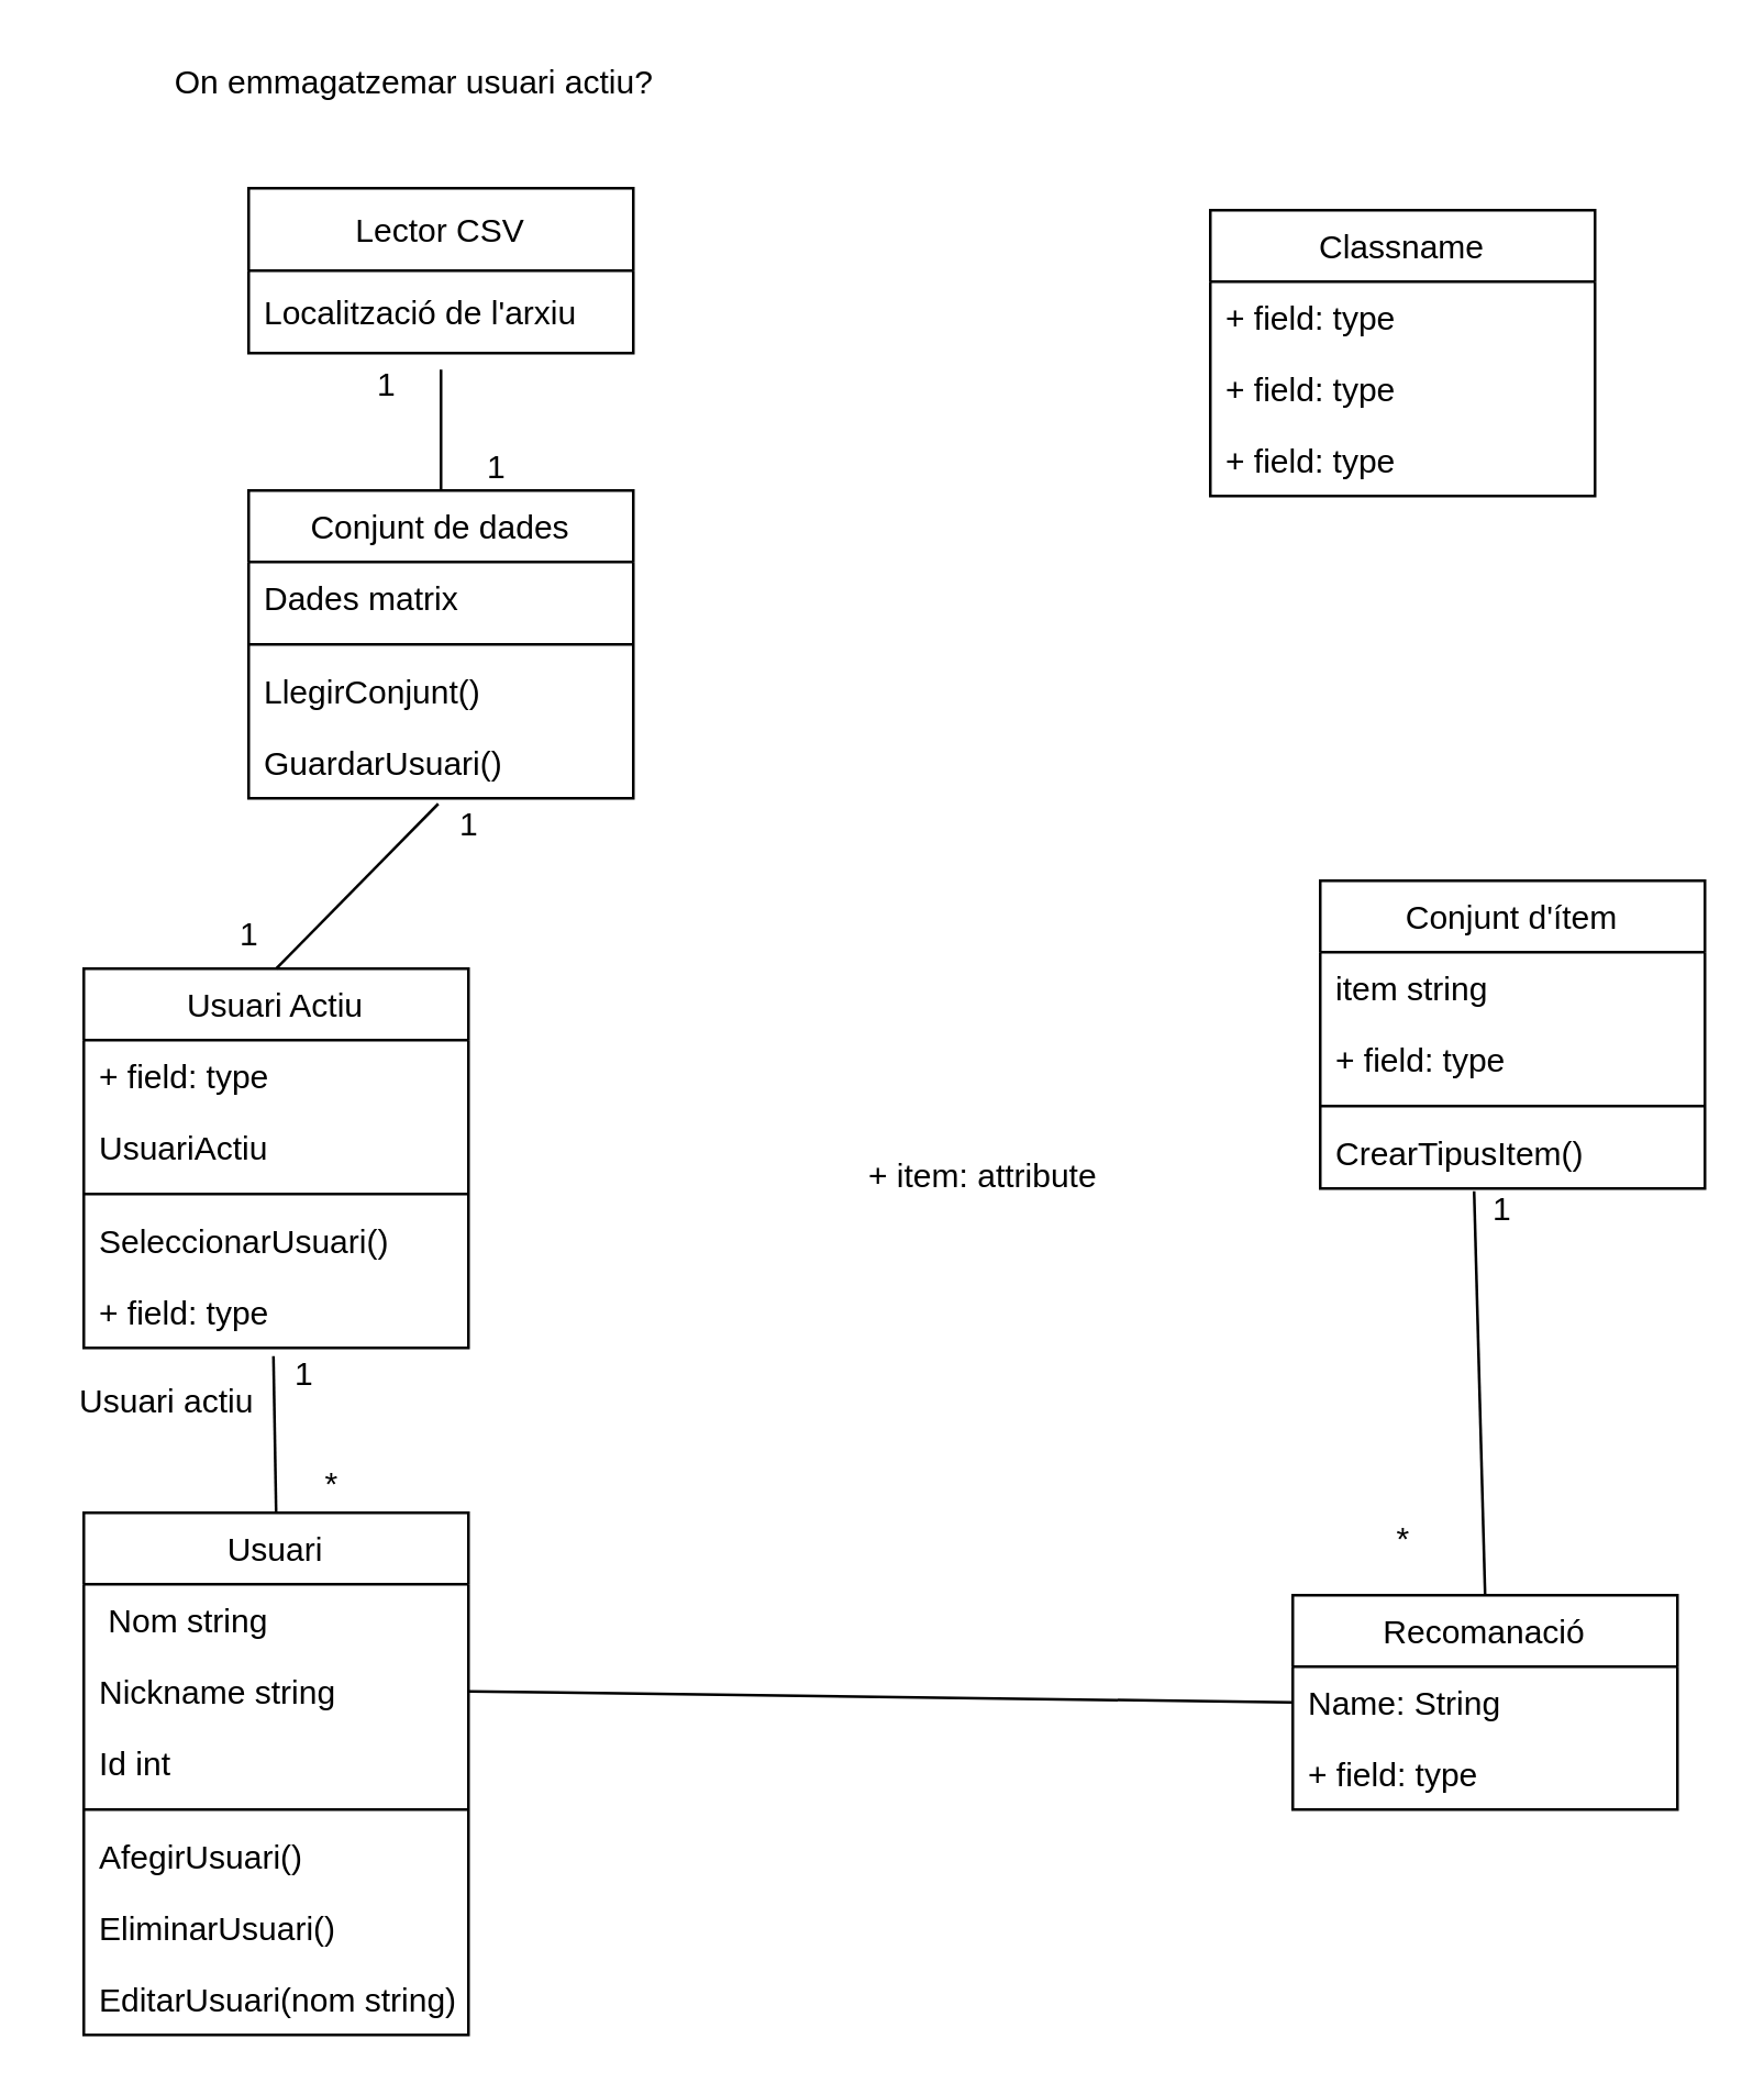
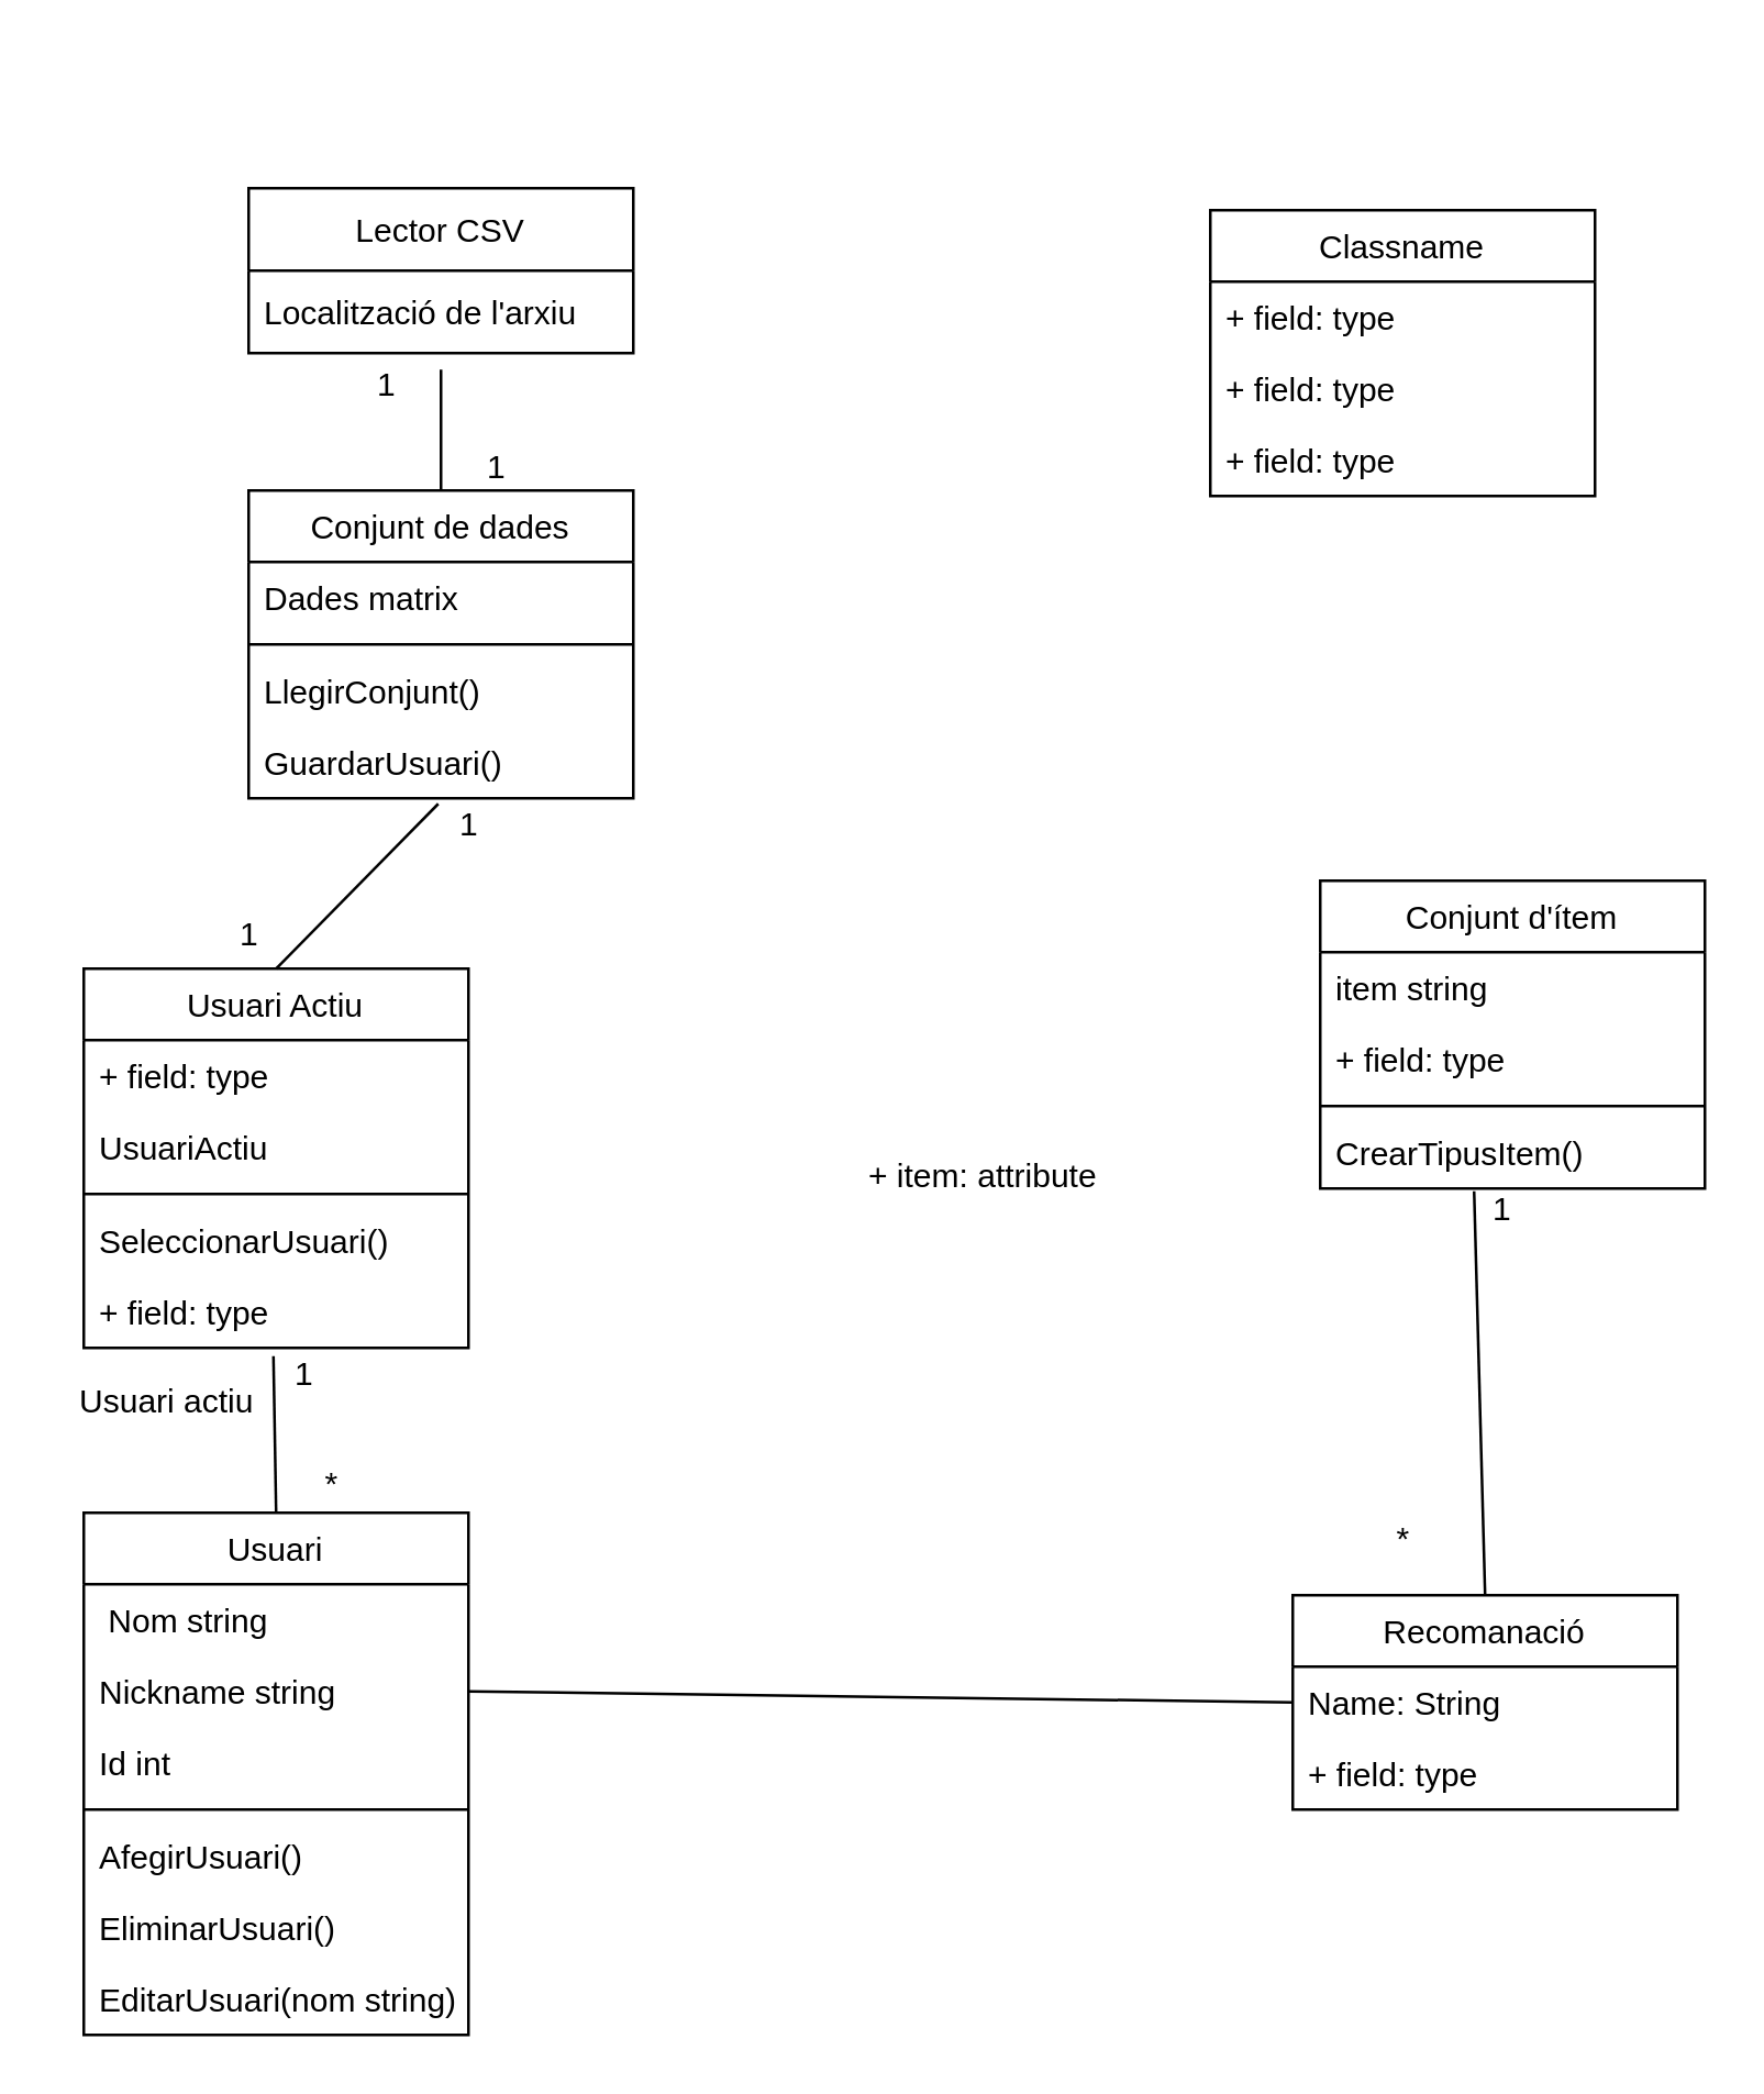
- <mxCell id="34" value="On emmagatzemar usuari actiu?" style="text;html=1;align=center;verticalAlign=middle;resizable=0;points=[];autosize=1;strokeColor=none;fillColor=none;" vertex="1" parent="1"><mxGeometry x="55" y="20" width="190" height="20" as="geometry" /></mxCell>
